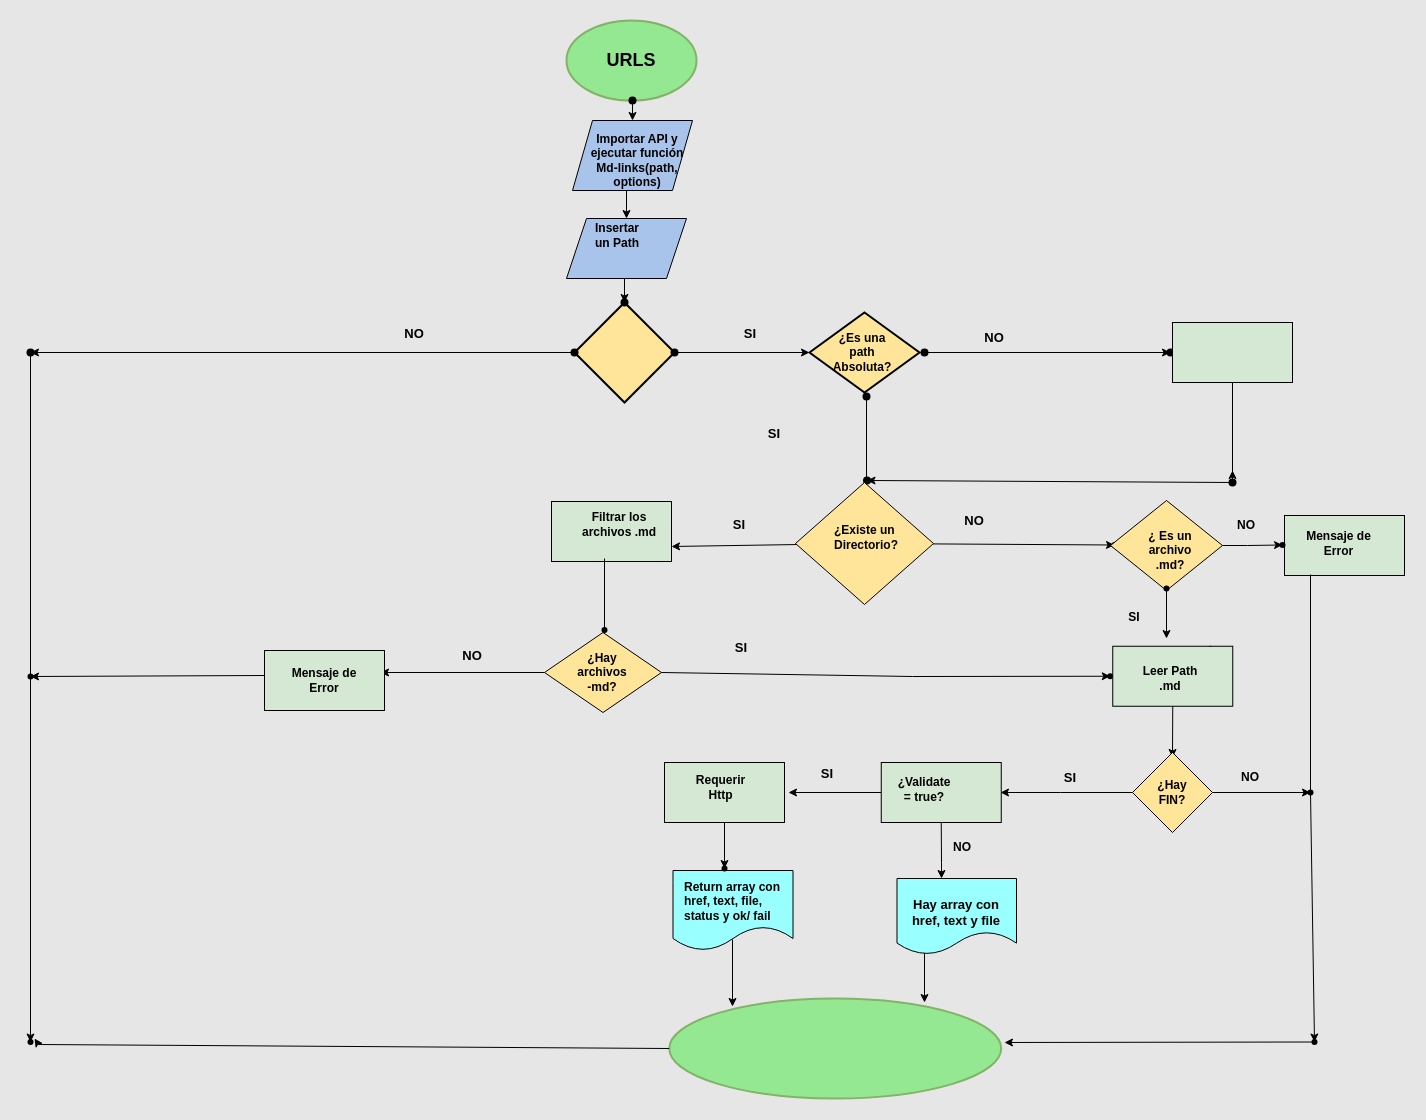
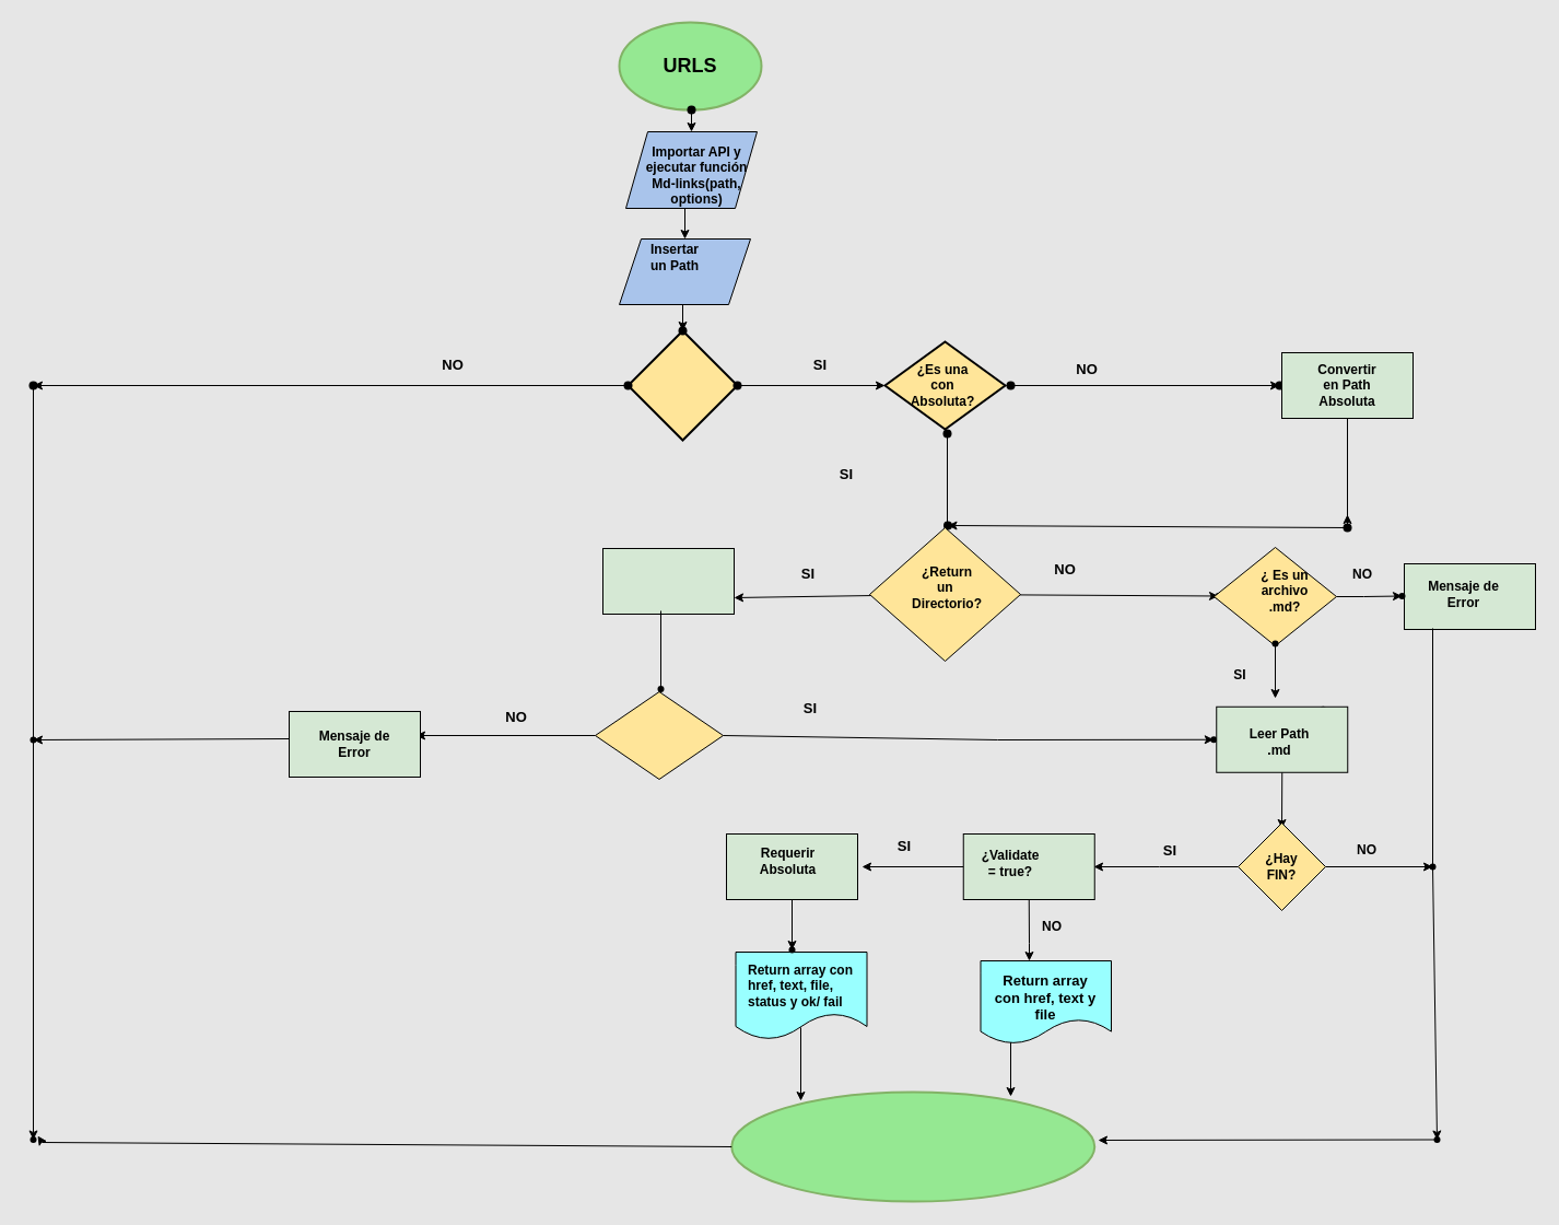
- <mxCell id="21" value="¿Es una path Absoluta?" style="text;html=1;strokeColor=none;fillColor=none;align=center;verticalAlign=middle;whiteSpace=wrap;rounded=0;fontStyle=1;" parent="1" vertex="1"><mxGeometry x="831.5" y="337" width="60" height="30" as="geometry" /></mxCell>
+ <mxCell id="21" value="¿Es una con Absoluta?" style="text;html=1;strokeColor=none;fillColor=none;align=center;verticalAlign=middle;whiteSpace=wrap;rounded=0;fontStyle=1;" parent="1" vertex="1"><mxGeometry x="831.5" y="337" width="60" height="30" as="geometry" /></mxCell>
+ <mxCell id="35" value="Convertir en Path Absoluta" style="text;html=1;strokeColor=none;fillColor=none;align=center;verticalAlign=middle;whiteSpace=wrap;rounded=0;fontStyle=1;" parent="1" vertex="1"><mxGeometry x="1197" y="337" width="70" height="30" as="geometry" /></mxCell>
- <mxCell id="53" value="Filtrar los archivos .md" style="text;html=1;strokeColor=none;fillColor=none;align=center;verticalAlign=middle;whiteSpace=wrap;rounded=0;fontStyle=1;" parent="1" vertex="1"><mxGeometry x="574" y="510" width="90" height="27" as="geometry" /></mxCell>
- <mxCell id="40" value="&lt;span style=&quot;font-weight: 700;&quot;&gt;¿&lt;/span&gt;&lt;b&gt;Existe un&amp;nbsp;&lt;br&gt;Directorio?&lt;/b&gt;" style="text;html=1;strokeColor=none;fillColor=none;align=center;verticalAlign=middle;whiteSpace=wrap;rounded=0;" parent="1" vertex="1"><mxGeometry x="832.25" y="512" width="67.5" height="49" as="geometry" /></mxCell>
+ <mxCell id="40" value="&lt;span style=&quot;font-weight: 700;&quot;&gt;¿&lt;/span&gt;&lt;b&gt;Return un&amp;nbsp;&lt;br&gt;Directorio?&lt;/b&gt;" style="text;html=1;strokeColor=none;fillColor=none;align=center;verticalAlign=middle;whiteSpace=wrap;rounded=0;" parent="1" vertex="1"><mxGeometry x="832.25" y="512" width="67.5" height="49" as="geometry" /></mxCell>
- <mxCell id="46" value="¿ Es un archivo .md?" style="text;html=1;strokeColor=none;fillColor=none;align=center;verticalAlign=middle;whiteSpace=wrap;rounded=0;fontStyle=1;" parent="1" vertex="1"><mxGeometry x="1144" y="522" width="52" height="56" as="geometry" /></mxCell>
+ <mxCell id="46" value="¿ Es un archivo .md?" style="text;html=1;strokeColor=none;fillColor=none;align=center;verticalAlign=middle;whiteSpace=wrap;rounded=0;fontStyle=1;" parent="1" vertex="1"><mxGeometry x="1149" y="512" width="52" height="56" as="geometry" /></mxCell>
- <mxCell id="58" value="&lt;b&gt;¿Hay archivos&lt;br&gt;-md?&lt;/b&gt;" style="text;html=1;strokeColor=none;fillColor=none;align=center;verticalAlign=middle;whiteSpace=wrap;rounded=0;" parent="1" vertex="1"><mxGeometry x="584" y="657" width="36" height="30" as="geometry" /></mxCell>
- <mxCell id="94" value="&lt;b&gt;Requerir&lt;br&gt;Http&lt;/b&gt;" style="text;html=1;strokeColor=none;fillColor=none;align=center;verticalAlign=middle;whiteSpace=wrap;rounded=0;" parent="1" vertex="1"><mxGeometry x="688" y="762" width="65" height="50" as="geometry" /></mxCell>
+ <mxCell id="94" value="&lt;b&gt;Requerir&lt;br&gt;Absoluta&lt;/b&gt;" style="text;html=1;strokeColor=none;fillColor=none;align=center;verticalAlign=middle;whiteSpace=wrap;rounded=0;" parent="1" vertex="1"><mxGeometry x="688" y="762" width="65" height="50" as="geometry" /></mxCell>
- <mxCell id="90" value="Hay array con href, text y file" style="text;html=1;strokeColor=none;fillColor=none;align=center;verticalAlign=middle;whiteSpace=wrap;rounded=0;fontStyle=1;fontSize=13;" parent="1" vertex="1"><mxGeometry x="906.25" y="894" width="100" height="36" as="geometry" /></mxCell>
+ <mxCell id="90" value="Return array con href, text y file" style="text;html=1;strokeColor=none;fillColor=none;align=center;verticalAlign=middle;whiteSpace=wrap;rounded=0;fontStyle=1;fontSize=13;" parent="1" vertex="1"><mxGeometry x="906.25" y="894" width="100" height="36" as="geometry" /></mxCell>
